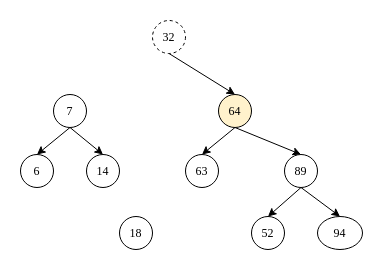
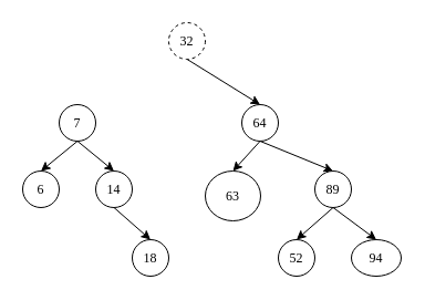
- <mxCell id="9" value="&lt;font face=&quot;Comic Sans MS&quot;&gt;64&lt;/font&gt;" style="ellipse;whiteSpace=wrap;html=1;aspect=fixed;fillColor=#fff2cc;" parent="1" vertex="1"><mxGeometry x="218" y="94" width="33" height="33" as="geometry" /></mxCell>
+ <mxCell id="9" value="&lt;font face=&quot;Comic Sans MS&quot;&gt;64&lt;/font&gt;" style="ellipse;whiteSpace=wrap;html=1;aspect=fixed;" parent="1" vertex="1"><mxGeometry x="218" y="94" width="33" height="33" as="geometry" /></mxCell>
- <mxCell id="13" value="&lt;font face=&quot;Comic Sans MS&quot;&gt;63&lt;/font&gt;" style="ellipse;whiteSpace=wrap;html=1;aspect=fixed;" parent="1" vertex="1"><mxGeometry x="185" y="154" width="33" height="33" as="geometry" /></mxCell>
+ <mxCell id="13" value="&lt;font face=&quot;Comic Sans MS&quot;&gt;63&lt;/font&gt;" style="ellipse;whiteSpace=wrap;html=1;aspect=fixed;" parent="1" vertex="1"><mxGeometry x="185" y="154" width="50" height="45" as="geometry" /></mxCell>
+ <mxCell id="11" style="edgeStyle=none;rounded=0;orthogonalLoop=1;jettySize=auto;html=1;exitX=0.5;exitY=1;exitDx=0;exitDy=0;entryX=0.5;entryY=0;entryDx=0;entryDy=0;fontFamily=Comic Sans MS;" parent="1" source="12" target="17" edge="1"><mxGeometry relative="1" as="geometry" /></mxCell>
